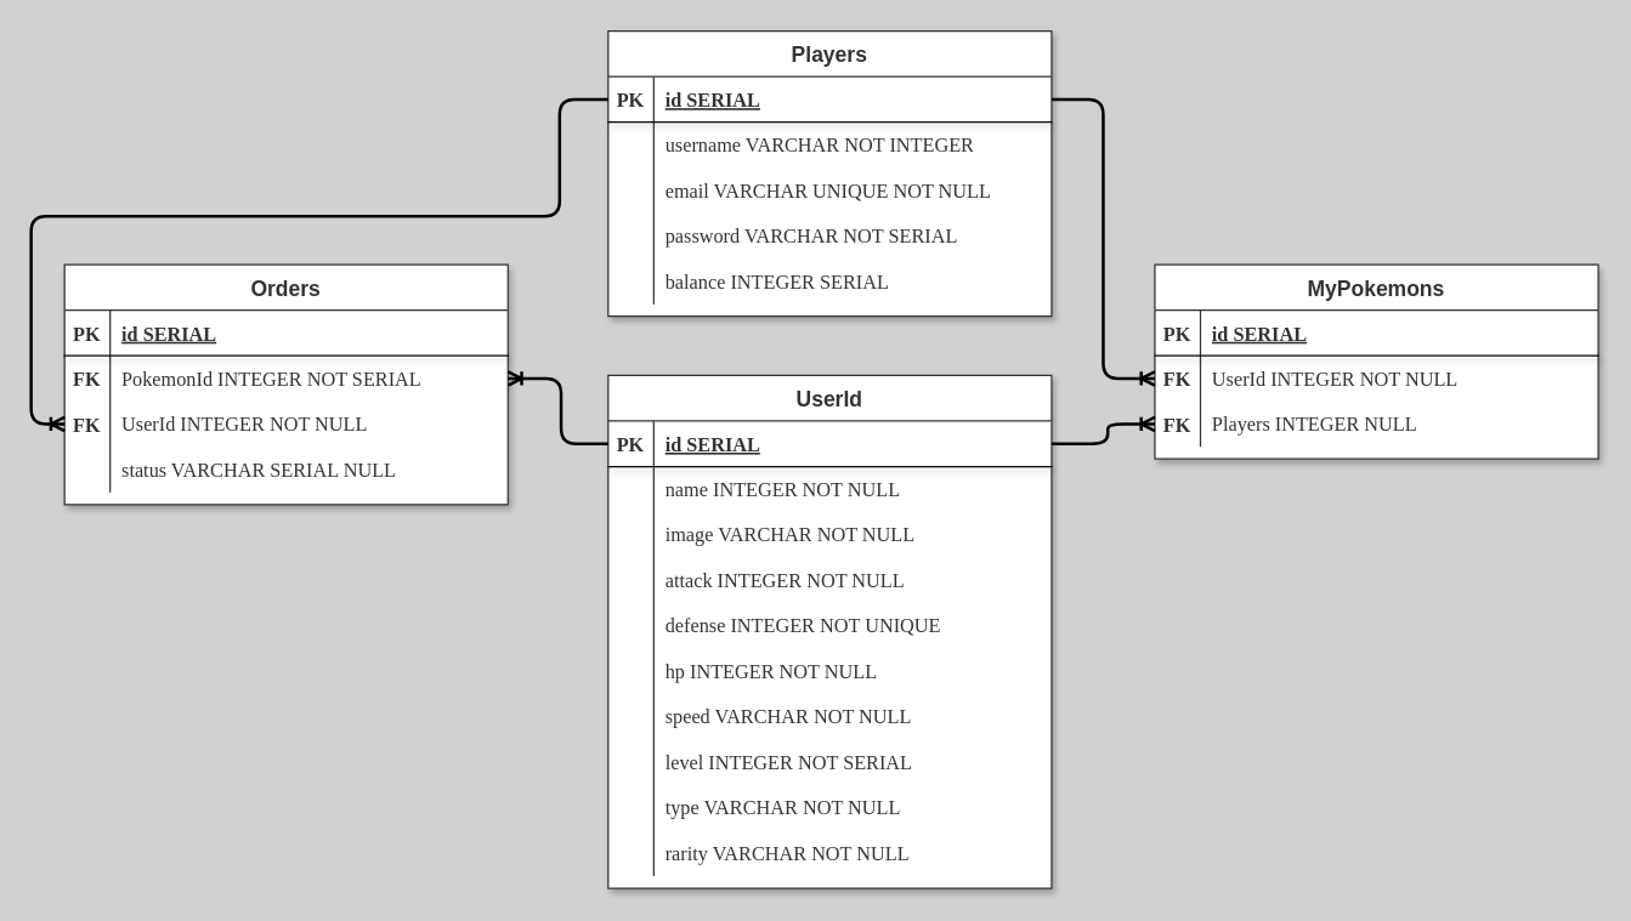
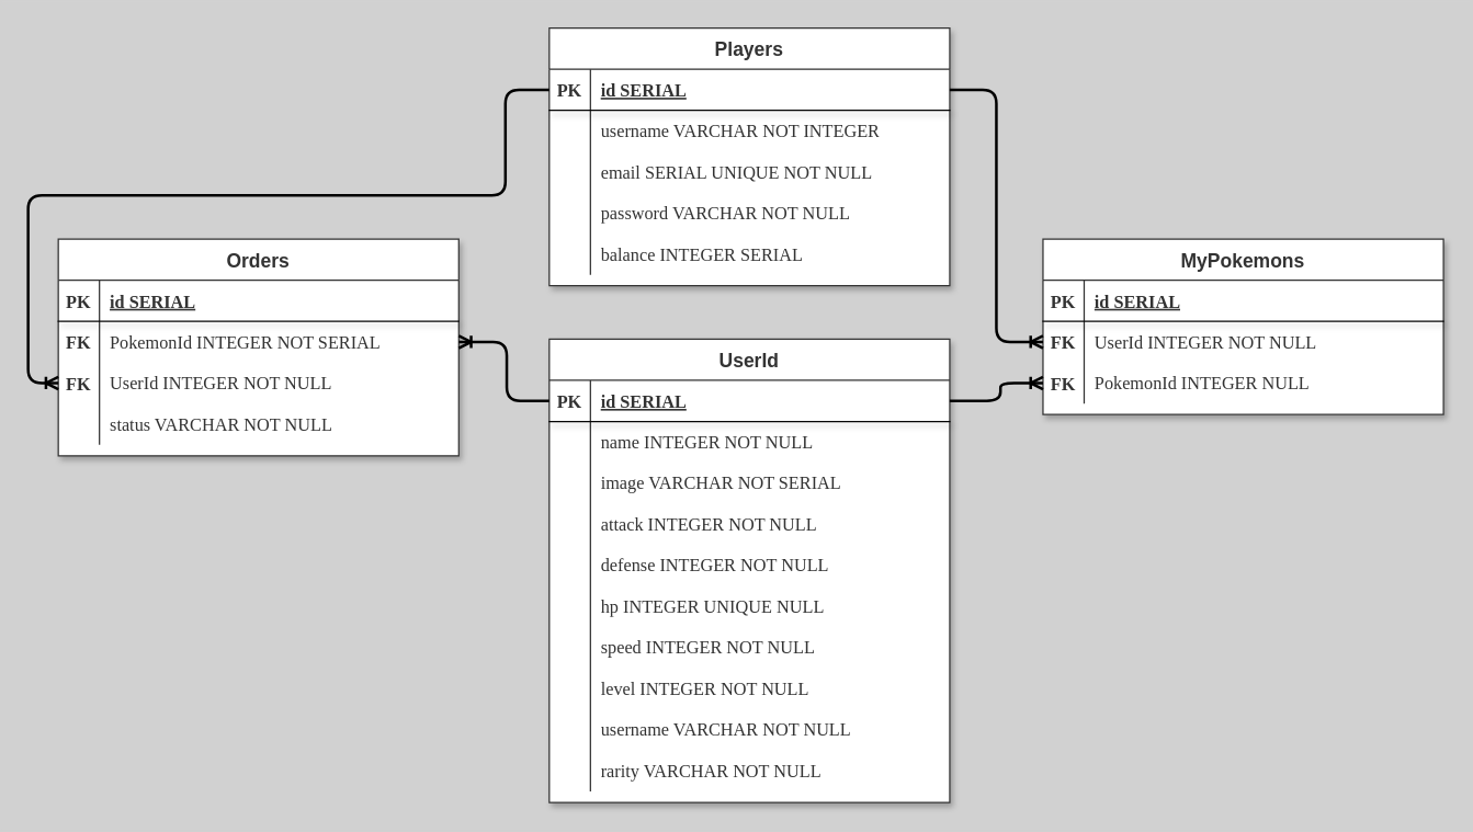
- <mxCell id="11" value="email VARCHAR UNIQUE NOT NULL" style="shape=partialRectangle;connectable=0;fillColor=none;top=0;left=0;bottom=0;right=0;align=left;spacingLeft=6;overflow=hidden;rounded=0;shadow=1;comic=0;fillStyle=auto;pointerEvents=1;strokeColor=#050505;strokeWidth=1;fontFamily=Lucida Console;fontSize=13;fontColor=#333333;startSize=34;labelBackgroundColor=none;labelBorderColor=none;html=1;fontStyle=0" parent="9" vertex="1"><mxGeometry x="30" width="262" height="30" as="geometry"><mxRectangle width="262" height="30" as="alternateBounds" /></mxGeometry></mxCell>
+ <mxCell id="11" value="email SERIAL UNIQUE NOT NULL" style="shape=partialRectangle;connectable=0;fillColor=none;top=0;left=0;bottom=0;right=0;align=left;spacingLeft=6;overflow=hidden;rounded=0;shadow=1;comic=0;fillStyle=auto;pointerEvents=1;strokeColor=#050505;strokeWidth=1;fontFamily=Lucida Console;fontSize=13;fontColor=#333333;startSize=34;labelBackgroundColor=none;labelBorderColor=none;html=1;fontStyle=0" parent="9" vertex="1"><mxGeometry x="30" width="262" height="30" as="geometry"><mxRectangle width="262" height="30" as="alternateBounds" /></mxGeometry></mxCell>
- <mxCell id="14" value="password VARCHAR NOT SERIAL" style="shape=partialRectangle;connectable=0;fillColor=none;top=0;left=0;bottom=0;right=0;align=left;spacingLeft=6;overflow=hidden;rounded=0;shadow=1;comic=0;fillStyle=auto;pointerEvents=1;strokeColor=#050505;strokeWidth=1;fontFamily=Lucida Console;fontSize=13;fontColor=#333333;startSize=34;labelBackgroundColor=none;labelBorderColor=none;html=1;fontStyle=0" parent="12" vertex="1"><mxGeometry x="30" width="262" height="30" as="geometry"><mxRectangle width="262" height="30" as="alternateBounds" /></mxGeometry></mxCell>
+ <mxCell id="14" value="password VARCHAR NOT NULL" style="shape=partialRectangle;connectable=0;fillColor=none;top=0;left=0;bottom=0;right=0;align=left;spacingLeft=6;overflow=hidden;rounded=0;shadow=1;comic=0;fillStyle=auto;pointerEvents=1;strokeColor=#050505;strokeWidth=1;fontFamily=Lucida Console;fontSize=13;fontColor=#333333;startSize=34;labelBackgroundColor=none;labelBorderColor=none;html=1;fontStyle=0" parent="12" vertex="1"><mxGeometry x="30" width="262" height="30" as="geometry"><mxRectangle width="262" height="30" as="alternateBounds" /></mxGeometry></mxCell>
- <mxCell id="58" value="Players INTEGER NULL" style="shape=partialRectangle;connectable=0;fillColor=none;top=0;left=0;bottom=0;right=0;align=left;spacingLeft=6;overflow=hidden;rounded=0;shadow=1;comic=0;fillStyle=auto;pointerEvents=1;strokeColor=#050505;strokeWidth=1;fontFamily=Lucida Console;fontSize=13;fontColor=#333333;startSize=34;labelBackgroundColor=none;labelBorderColor=none;html=1;fontStyle=0" parent="56" vertex="1"><mxGeometry x="30" width="262" height="30" as="geometry"><mxRectangle width="262" height="30" as="alternateBounds" /></mxGeometry></mxCell>
+ <mxCell id="58" value="PokemonId INTEGER NULL" style="shape=partialRectangle;connectable=0;fillColor=none;top=0;left=0;bottom=0;right=0;align=left;spacingLeft=6;overflow=hidden;rounded=0;shadow=1;comic=0;fillStyle=auto;pointerEvents=1;strokeColor=#050505;strokeWidth=1;fontFamily=Lucida Console;fontSize=13;fontColor=#333333;startSize=34;labelBackgroundColor=none;labelBorderColor=none;html=1;fontStyle=0" parent="56" vertex="1"><mxGeometry x="30" width="262" height="30" as="geometry"><mxRectangle width="262" height="30" as="alternateBounds" /></mxGeometry></mxCell>
- <mxCell id="71" value="status VARCHAR SERIAL NULL" style="shape=partialRectangle;connectable=0;fillColor=none;top=0;left=0;bottom=0;right=0;align=left;spacingLeft=6;overflow=hidden;rounded=0;shadow=1;comic=0;fillStyle=auto;pointerEvents=1;strokeColor=#050505;strokeWidth=1;fontFamily=Lucida Console;fontSize=13;fontColor=#333333;startSize=34;labelBackgroundColor=none;labelBorderColor=none;html=1;fontStyle=0" parent="69" vertex="1"><mxGeometry x="30" width="262" height="30" as="geometry"><mxRectangle width="262" height="30" as="alternateBounds" /></mxGeometry></mxCell>
+ <mxCell id="71" value="status VARCHAR NOT NULL" style="shape=partialRectangle;connectable=0;fillColor=none;top=0;left=0;bottom=0;right=0;align=left;spacingLeft=6;overflow=hidden;rounded=0;shadow=1;comic=0;fillStyle=auto;pointerEvents=1;strokeColor=#050505;strokeWidth=1;fontFamily=Lucida Console;fontSize=13;fontColor=#333333;startSize=34;labelBackgroundColor=none;labelBorderColor=none;html=1;fontStyle=0" parent="69" vertex="1"><mxGeometry x="30" width="262" height="30" as="geometry"><mxRectangle width="262" height="30" as="alternateBounds" /></mxGeometry></mxCell>
- <mxCell id="27" value="image VARCHAR NOT NULL" style="shape=partialRectangle;connectable=0;fillColor=none;top=0;left=0;bottom=0;right=0;align=left;spacingLeft=6;overflow=hidden;rounded=0;shadow=1;comic=0;fillStyle=auto;pointerEvents=1;strokeColor=#050505;strokeWidth=1;fontFamily=Lucida Console;fontSize=13;fontColor=#333333;startSize=34;labelBackgroundColor=none;labelBorderColor=none;html=1;fontStyle=0" parent="25" vertex="1"><mxGeometry x="30" width="262" height="30" as="geometry"><mxRectangle width="262" height="30" as="alternateBounds" /></mxGeometry></mxCell>
+ <mxCell id="27" value="image VARCHAR NOT SERIAL" style="shape=partialRectangle;connectable=0;fillColor=none;top=0;left=0;bottom=0;right=0;align=left;spacingLeft=6;overflow=hidden;rounded=0;shadow=1;comic=0;fillStyle=auto;pointerEvents=1;strokeColor=#050505;strokeWidth=1;fontFamily=Lucida Console;fontSize=13;fontColor=#333333;startSize=34;labelBackgroundColor=none;labelBorderColor=none;html=1;fontStyle=0" parent="25" vertex="1"><mxGeometry x="30" width="262" height="30" as="geometry"><mxRectangle width="262" height="30" as="alternateBounds" /></mxGeometry></mxCell>
- <mxCell id="33" value="defense INTEGER NOT UNIQUE" style="shape=partialRectangle;connectable=0;fillColor=none;top=0;left=0;bottom=0;right=0;align=left;spacingLeft=6;overflow=hidden;rounded=0;shadow=1;comic=0;fillStyle=auto;pointerEvents=1;strokeColor=#050505;strokeWidth=1;fontFamily=Lucida Console;fontSize=13;fontColor=#333333;startSize=34;labelBackgroundColor=none;labelBorderColor=none;html=1;fontStyle=0" parent="31" vertex="1"><mxGeometry x="30" width="262" height="30" as="geometry"><mxRectangle width="262" height="30" as="alternateBounds" /></mxGeometry></mxCell>
+ <mxCell id="33" value="defense INTEGER NOT NULL" style="shape=partialRectangle;connectable=0;fillColor=none;top=0;left=0;bottom=0;right=0;align=left;spacingLeft=6;overflow=hidden;rounded=0;shadow=1;comic=0;fillStyle=auto;pointerEvents=1;strokeColor=#050505;strokeWidth=1;fontFamily=Lucida Console;fontSize=13;fontColor=#333333;startSize=34;labelBackgroundColor=none;labelBorderColor=none;html=1;fontStyle=0" parent="31" vertex="1"><mxGeometry x="30" width="262" height="30" as="geometry"><mxRectangle width="262" height="30" as="alternateBounds" /></mxGeometry></mxCell>
- <mxCell id="36" value="hp INTEGER NOT NULL" style="shape=partialRectangle;connectable=0;fillColor=none;top=0;left=0;bottom=0;right=0;align=left;spacingLeft=6;overflow=hidden;rounded=0;shadow=1;comic=0;fillStyle=auto;pointerEvents=1;strokeColor=#050505;strokeWidth=1;fontFamily=Lucida Console;fontSize=13;fontColor=#333333;startSize=34;labelBackgroundColor=none;labelBorderColor=none;html=1;fontStyle=0" parent="34" vertex="1"><mxGeometry x="30" width="262" height="30" as="geometry"><mxRectangle width="262" height="30" as="alternateBounds" /></mxGeometry></mxCell>
+ <mxCell id="36" value="hp INTEGER UNIQUE NULL" style="shape=partialRectangle;connectable=0;fillColor=none;top=0;left=0;bottom=0;right=0;align=left;spacingLeft=6;overflow=hidden;rounded=0;shadow=1;comic=0;fillStyle=auto;pointerEvents=1;strokeColor=#050505;strokeWidth=1;fontFamily=Lucida Console;fontSize=13;fontColor=#333333;startSize=34;labelBackgroundColor=none;labelBorderColor=none;html=1;fontStyle=0" parent="34" vertex="1"><mxGeometry x="30" width="262" height="30" as="geometry"><mxRectangle width="262" height="30" as="alternateBounds" /></mxGeometry></mxCell>
- <mxCell id="39" value="speed VARCHAR NOT NULL" style="shape=partialRectangle;connectable=0;fillColor=none;top=0;left=0;bottom=0;right=0;align=left;spacingLeft=6;overflow=hidden;rounded=0;shadow=1;comic=0;fillStyle=auto;pointerEvents=1;strokeColor=#050505;strokeWidth=1;fontFamily=Lucida Console;fontSize=13;fontColor=#333333;startSize=34;labelBackgroundColor=none;labelBorderColor=none;html=1;fontStyle=0" parent="37" vertex="1"><mxGeometry x="30" width="262" height="30" as="geometry"><mxRectangle width="262" height="30" as="alternateBounds" /></mxGeometry></mxCell>
+ <mxCell id="39" value="speed INTEGER NOT NULL" style="shape=partialRectangle;connectable=0;fillColor=none;top=0;left=0;bottom=0;right=0;align=left;spacingLeft=6;overflow=hidden;rounded=0;shadow=1;comic=0;fillStyle=auto;pointerEvents=1;strokeColor=#050505;strokeWidth=1;fontFamily=Lucida Console;fontSize=13;fontColor=#333333;startSize=34;labelBackgroundColor=none;labelBorderColor=none;html=1;fontStyle=0" parent="37" vertex="1"><mxGeometry x="30" width="262" height="30" as="geometry"><mxRectangle width="262" height="30" as="alternateBounds" /></mxGeometry></mxCell>
- <mxCell id="42" value="level INTEGER NOT SERIAL" style="shape=partialRectangle;connectable=0;fillColor=none;top=0;left=0;bottom=0;right=0;align=left;spacingLeft=6;overflow=hidden;rounded=0;shadow=1;comic=0;fillStyle=auto;pointerEvents=1;strokeColor=#050505;strokeWidth=1;fontFamily=Lucida Console;fontSize=13;fontColor=#333333;startSize=34;labelBackgroundColor=none;labelBorderColor=none;html=1;fontStyle=0" parent="40" vertex="1"><mxGeometry x="30" width="262" height="30" as="geometry"><mxRectangle width="262" height="30" as="alternateBounds" /></mxGeometry></mxCell>
+ <mxCell id="42" value="level INTEGER NOT NULL" style="shape=partialRectangle;connectable=0;fillColor=none;top=0;left=0;bottom=0;right=0;align=left;spacingLeft=6;overflow=hidden;rounded=0;shadow=1;comic=0;fillStyle=auto;pointerEvents=1;strokeColor=#050505;strokeWidth=1;fontFamily=Lucida Console;fontSize=13;fontColor=#333333;startSize=34;labelBackgroundColor=none;labelBorderColor=none;html=1;fontStyle=0" parent="40" vertex="1"><mxGeometry x="30" width="262" height="30" as="geometry"><mxRectangle width="262" height="30" as="alternateBounds" /></mxGeometry></mxCell>
- <mxCell id="45" value="type VARCHAR NOT NULL" style="shape=partialRectangle;connectable=0;fillColor=none;top=0;left=0;bottom=0;right=0;align=left;spacingLeft=6;overflow=hidden;rounded=0;shadow=1;comic=0;fillStyle=auto;pointerEvents=1;strokeColor=#050505;strokeWidth=1;fontFamily=Lucida Console;fontSize=13;fontColor=#333333;startSize=34;labelBackgroundColor=none;labelBorderColor=none;html=1;fontStyle=0" parent="43" vertex="1"><mxGeometry x="30" width="262" height="30" as="geometry"><mxRectangle width="262" height="30" as="alternateBounds" /></mxGeometry></mxCell>
+ <mxCell id="45" value="username VARCHAR NOT NULL" style="shape=partialRectangle;connectable=0;fillColor=none;top=0;left=0;bottom=0;right=0;align=left;spacingLeft=6;overflow=hidden;rounded=0;shadow=1;comic=0;fillStyle=auto;pointerEvents=1;strokeColor=#050505;strokeWidth=1;fontFamily=Lucida Console;fontSize=13;fontColor=#333333;startSize=34;labelBackgroundColor=none;labelBorderColor=none;html=1;fontStyle=0" parent="43" vertex="1"><mxGeometry x="30" width="262" height="30" as="geometry"><mxRectangle width="262" height="30" as="alternateBounds" /></mxGeometry></mxCell>
